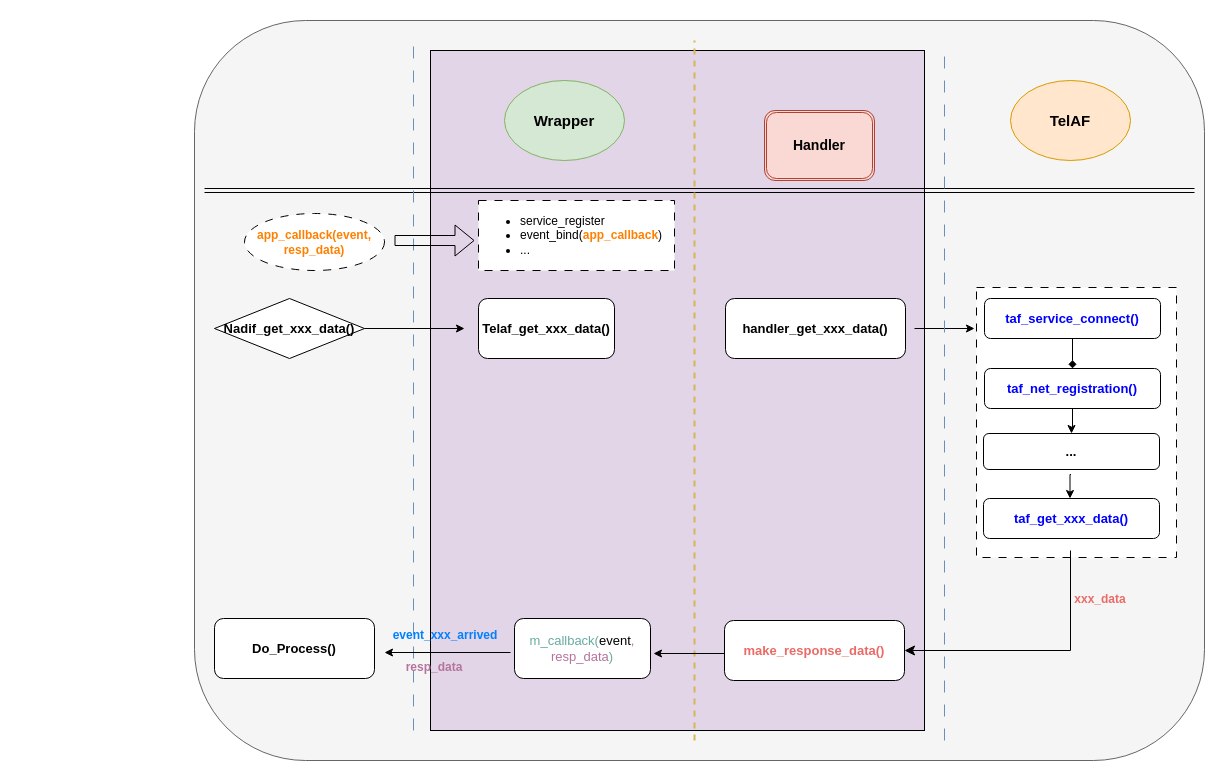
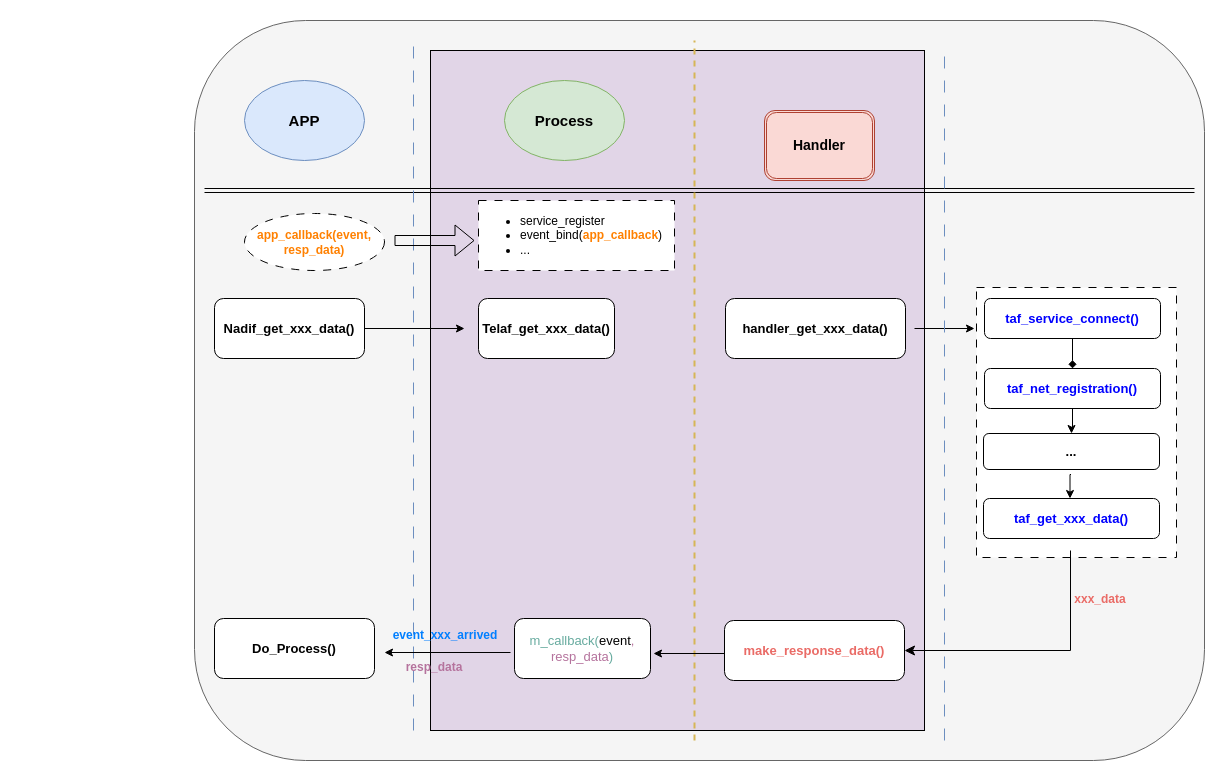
+ <mxCell id="8" value="&lt;b&gt;&lt;font style=&quot;font-size: 15px;&quot;&gt;APP&lt;/font&gt;&lt;/b&gt;" style="ellipse;whiteSpace=wrap;html=1;fillColor=#dae8fc;strokeColor=#6c8ebf;" parent="1" vertex="1"><mxGeometry x="244" y="80" width="120" height="80" as="geometry" /></mxCell>
- <mxCell id="9" value="&lt;font style=&quot;font-size: 15px;&quot;&gt;&lt;b&gt;Wrapper&lt;/b&gt;&lt;/font&gt;" style="ellipse;whiteSpace=wrap;html=1;fillColor=#d5e8d4;strokeColor=#82b366;" parent="1" vertex="1"><mxGeometry x="504" y="80" width="120" height="80" as="geometry" /></mxCell>
+ <mxCell id="9" value="&lt;font style=&quot;font-size: 15px;&quot;&gt;&lt;b&gt;Process&lt;/b&gt;&lt;/font&gt;" style="ellipse;whiteSpace=wrap;html=1;fillColor=#d5e8d4;strokeColor=#82b366;" parent="1" vertex="1"><mxGeometry x="504" y="80" width="120" height="80" as="geometry" /></mxCell>
- <mxCell id="10" value="&lt;font style=&quot;font-size: 15px;&quot;&gt;&lt;b&gt;TelAF&lt;/b&gt;&lt;/font&gt;" style="ellipse;whiteSpace=wrap;html=1;fillColor=#ffe6cc;strokeColor=#d79b00;" parent="1" vertex="1"><mxGeometry x="1010" y="80" width="120" height="80" as="geometry" /></mxCell>
- <mxCell id="11" value="&lt;font style=&quot;font-size: 13px;&quot;&gt;&lt;b&gt;Nadif_get_xxx_data()&lt;/b&gt;&lt;/font&gt;" style="rhombus;whiteSpace=wrap;html=1;" parent="1" vertex="1"><mxGeometry x="214" y="298" width="150" height="60" as="geometry" /></mxCell>
+ <mxCell id="11" value="&lt;font style=&quot;font-size: 13px;&quot;&gt;&lt;b&gt;Nadif_get_xxx_data()&lt;/b&gt;&lt;/font&gt;" style="rounded=1;whiteSpace=wrap;html=1;" parent="1" vertex="1"><mxGeometry x="214" y="298" width="150" height="60" as="geometry" /></mxCell>
